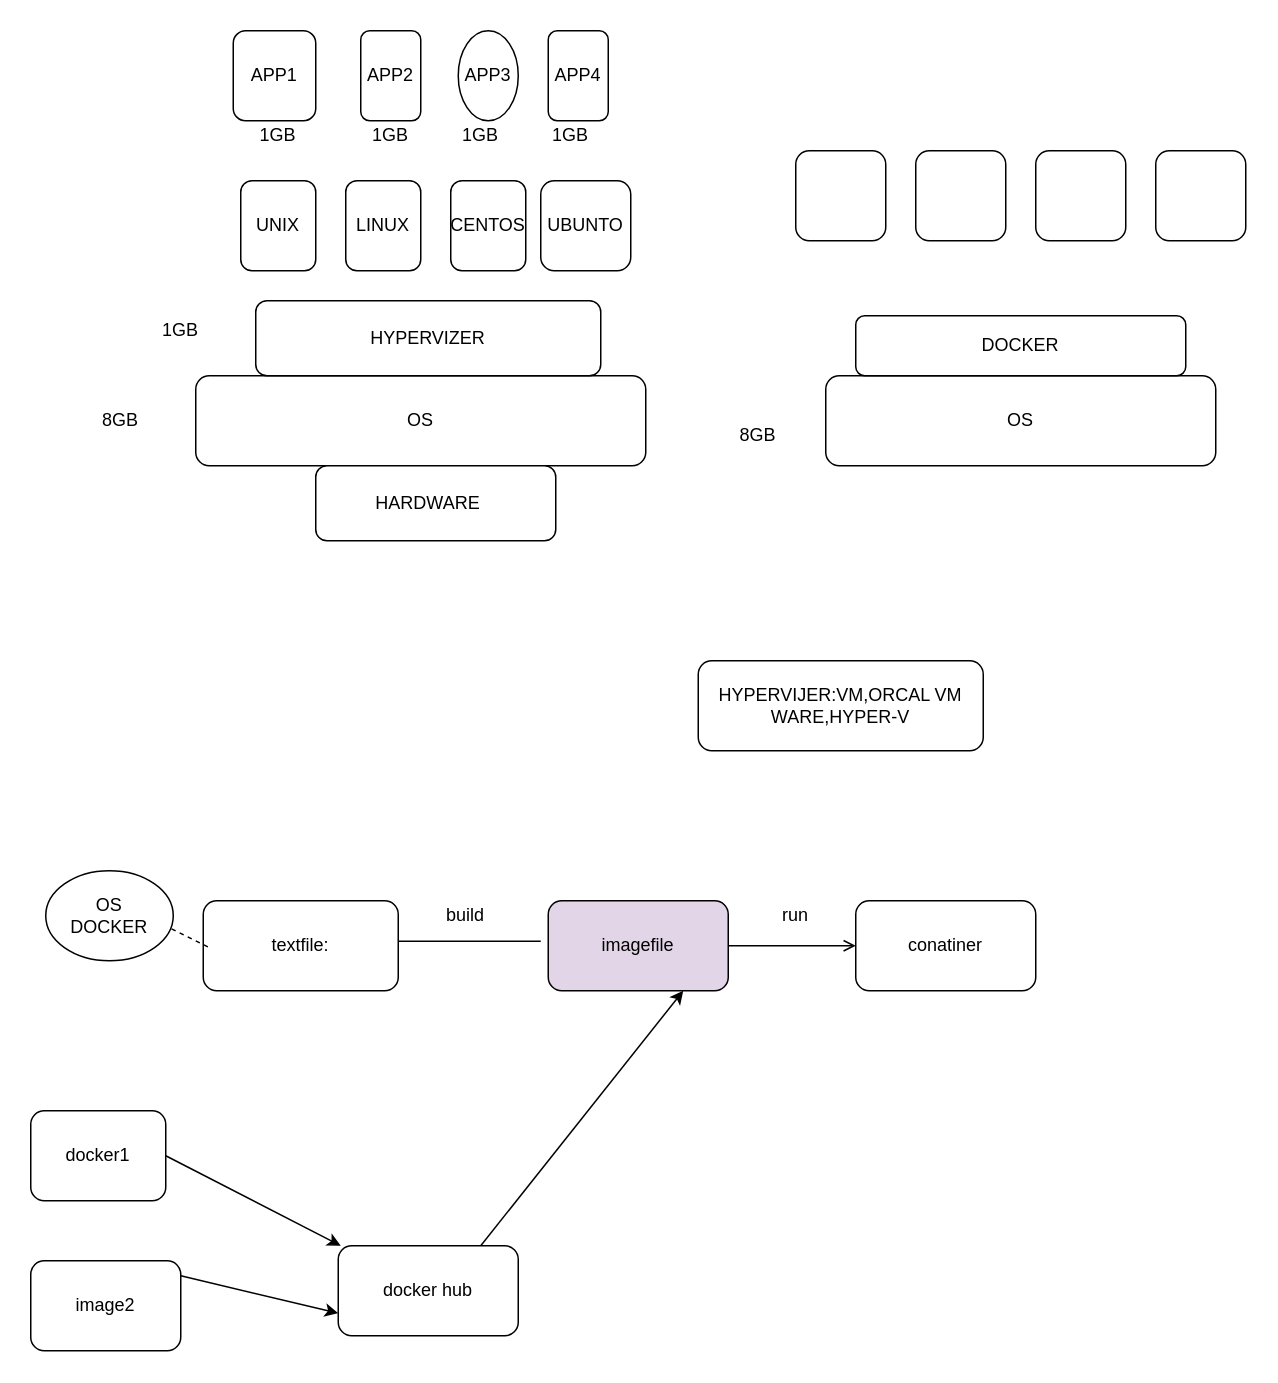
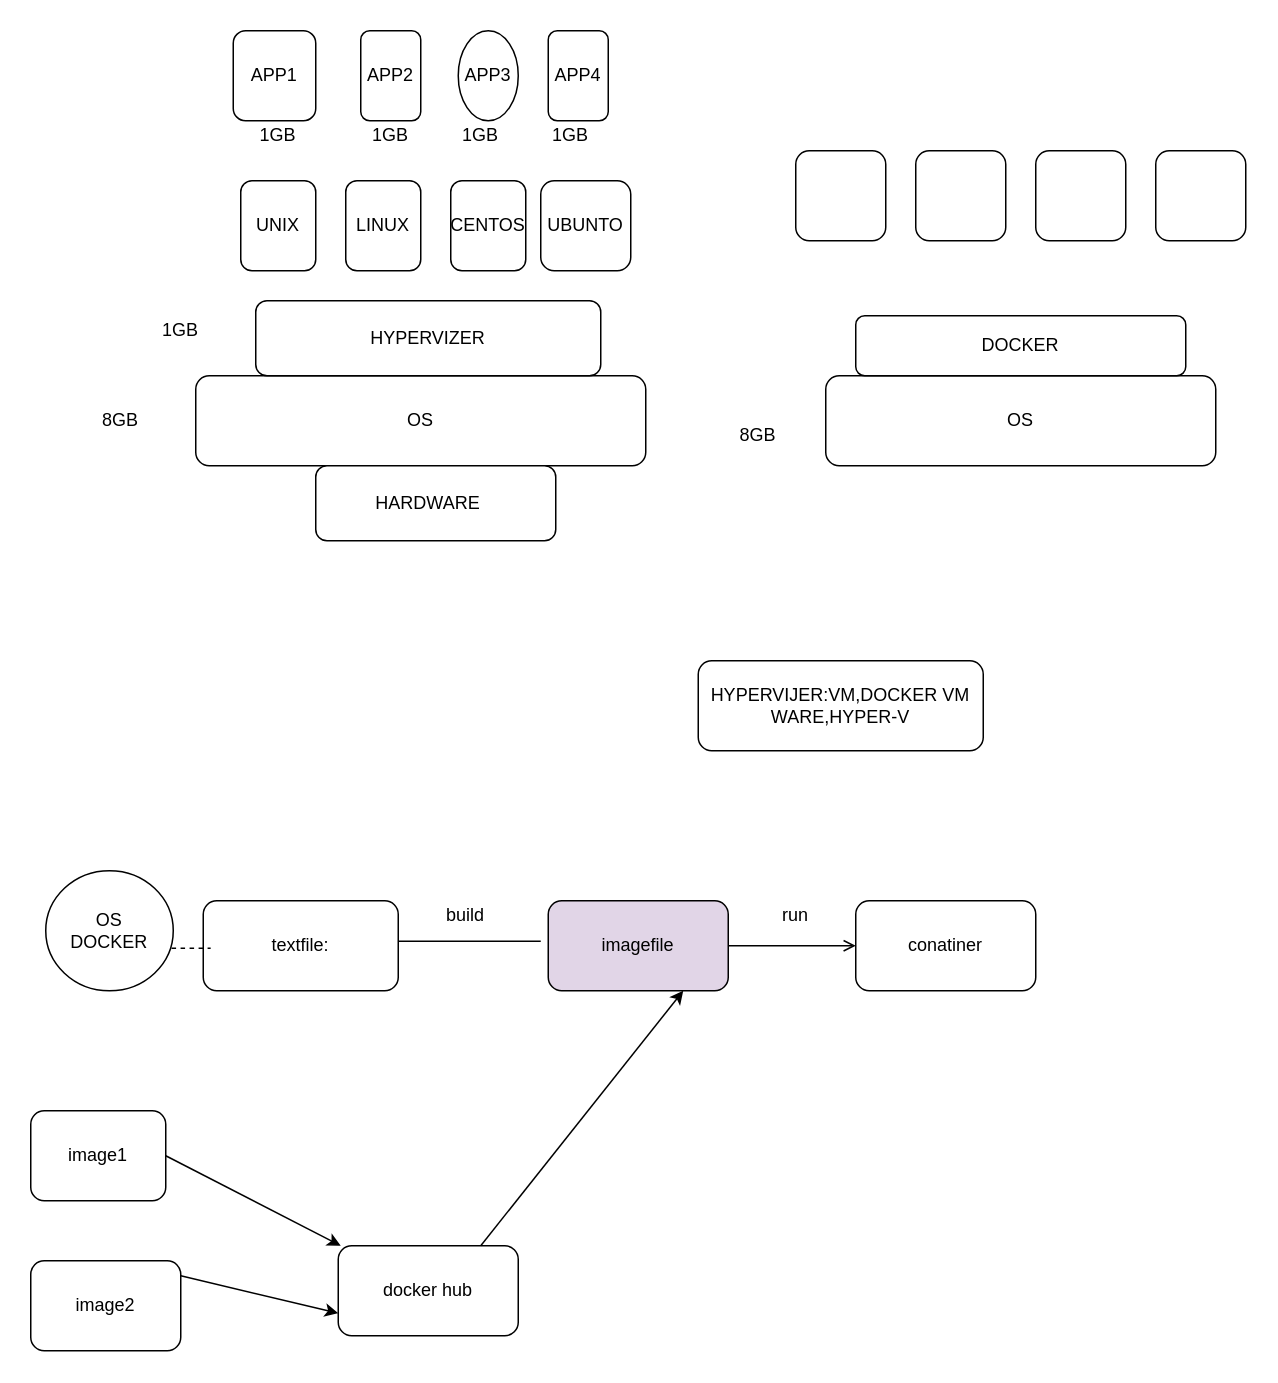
- <mxCell id="4" value="HYPERVIJER:VM,ORCAL VM WARE,HYPER-V" style="rounded=1;whiteSpace=wrap;html=1;" vertex="1" parent="1"><mxGeometry x="465" y="440" width="190" height="60" as="geometry" /></mxCell>
+ <mxCell id="4" value="HYPERVIJER:VM,DOCKER VM WARE,HYPER-V" style="rounded=1;whiteSpace=wrap;html=1;" vertex="1" parent="1"><mxGeometry x="465" y="440" width="190" height="60" as="geometry" /></mxCell>
- <mxCell id="33" value="OS&lt;br&gt;DOCKER" style="ellipse;whiteSpace=wrap;html=1;" vertex="1" parent="1"><mxGeometry x="30" y="580" width="85" height="60" as="geometry" /></mxCell>
+ <mxCell id="33" value="OS&lt;br&gt;DOCKER" style="ellipse;whiteSpace=wrap;html=1;" vertex="1" parent="1"><mxGeometry x="30" y="580" width="85" height="80" as="geometry" /></mxCell>
- <mxCell id="38" value="docker1" style="rounded=1;whiteSpace=wrap;html=1;" vertex="1" parent="1"><mxGeometry x="20" y="740" width="90" height="60" as="geometry" /></mxCell>
+ <mxCell id="38" value="image1" style="rounded=1;whiteSpace=wrap;html=1;" vertex="1" parent="1"><mxGeometry x="20" y="740" width="90" height="60" as="geometry" /></mxCell>
